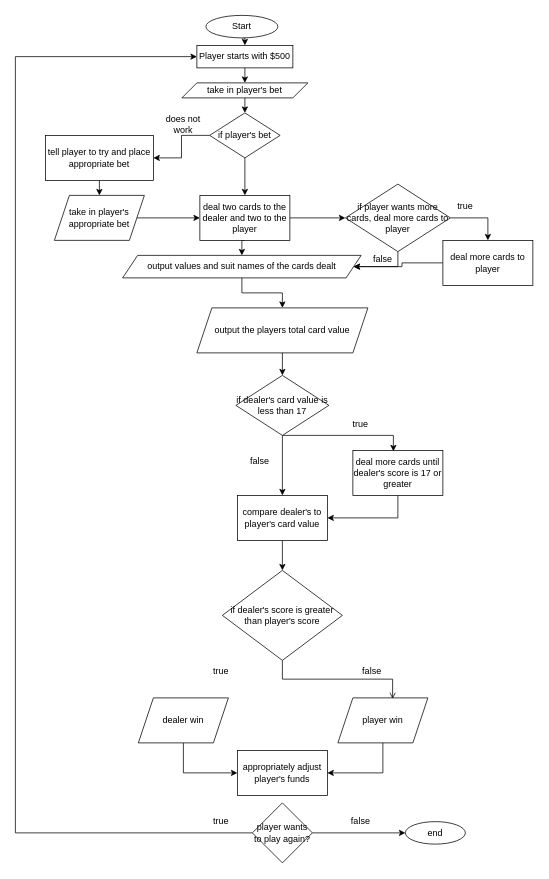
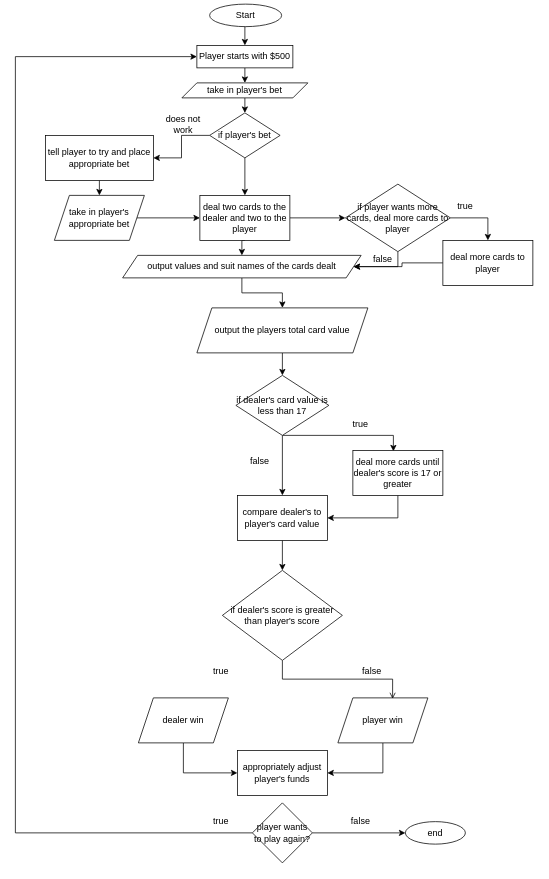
- <mxCell id="3" value="Start" style="ellipse;whiteSpace=wrap;html=1;" vertex="1" parent="1"><mxGeometry x="274" width="96" height="30" as="geometry" y="20" /></mxCell>
+ <mxCell id="3" value="Start" style="ellipse;whiteSpace=wrap;html=1;" vertex="1" parent="1"><mxGeometry x="279" y="5" width="96" height="30" as="geometry" /></mxCell>
